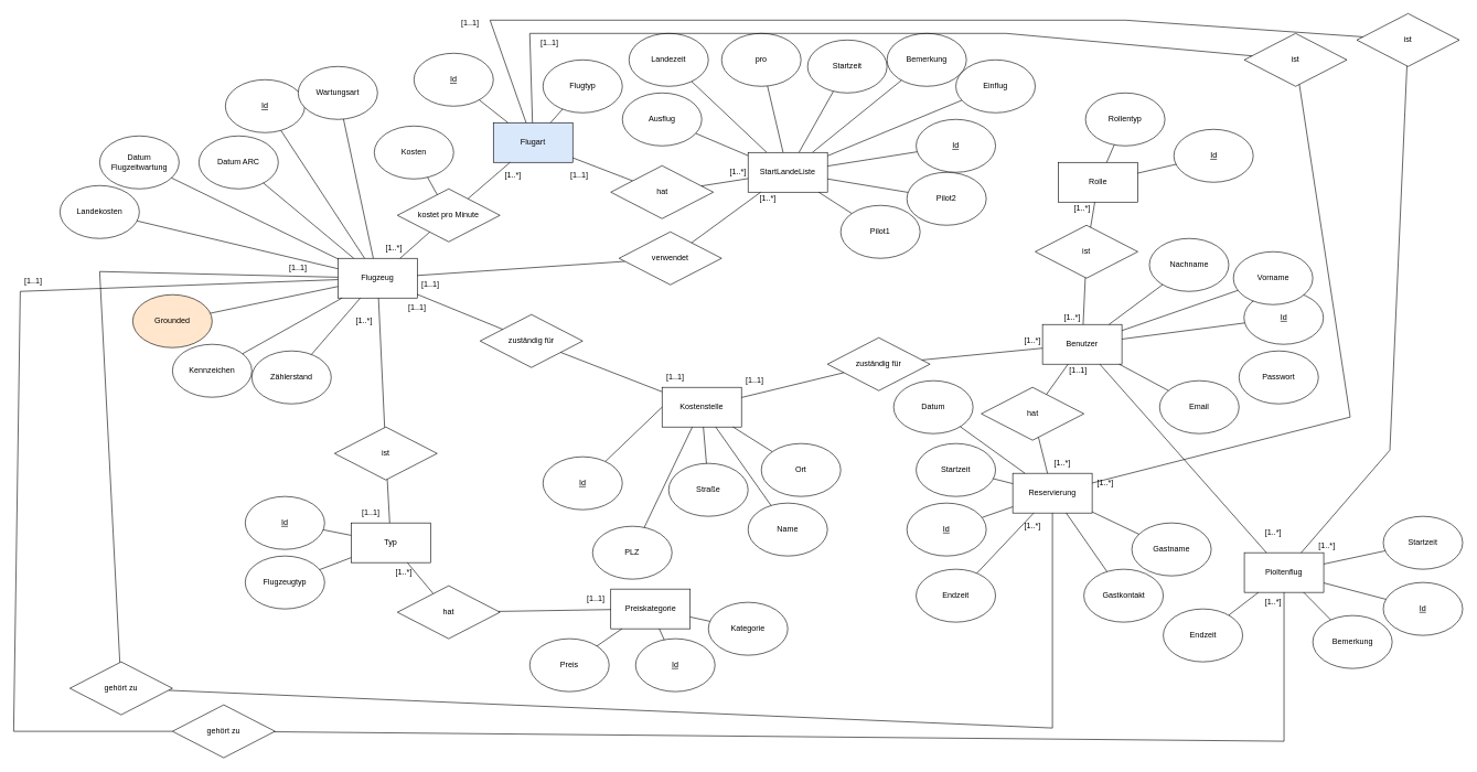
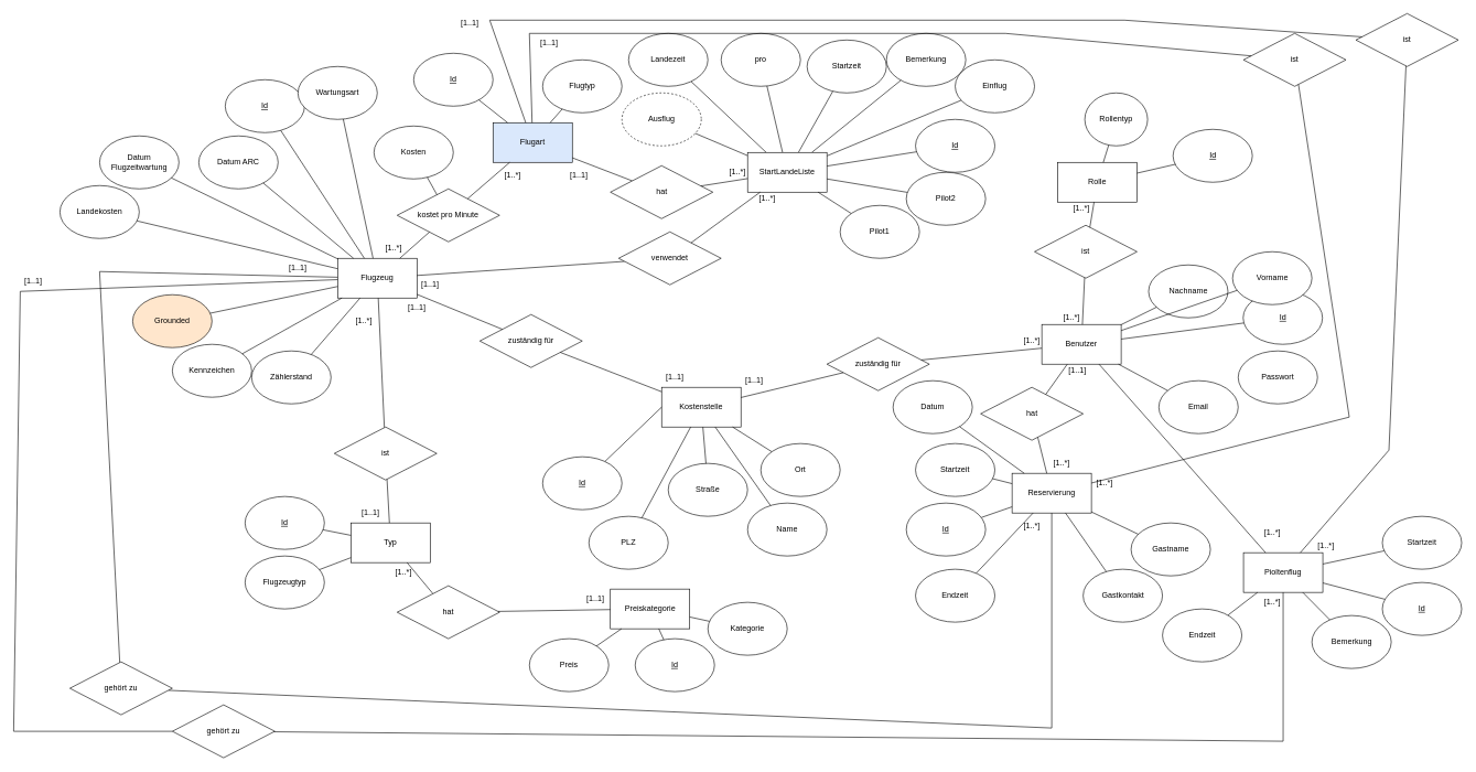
- <mxCell id="49" value="Ausflug" style="ellipse;whiteSpace=wrap;html=1;" parent="1" vertex="1"><mxGeometry x="940" y="140" width="120" height="80" as="geometry" /></mxCell>
+ <mxCell id="49" value="Ausflug" style="ellipse;whiteSpace=wrap;html=1;dashed=1;" parent="1" vertex="1"><mxGeometry x="940" y="140" width="120" height="80" as="geometry" /></mxCell>
- <mxCell id="54" value="Rollentyp" style="ellipse;whiteSpace=wrap;html=1;" parent="1" vertex="1"><mxGeometry x="1640" y="140" width="120" height="80" as="geometry" /></mxCell>
+ <mxCell id="54" value="Rollentyp" style="ellipse;whiteSpace=wrap;html=1;" parent="1" vertex="1"><mxGeometry x="1640" y="140" width="95" height="80" as="geometry" /></mxCell>
- <mxCell id="27" value="Nachname" style="ellipse;whiteSpace=wrap;html=1;" parent="1" vertex="1"><mxGeometry x="1736.5" y="360" width="120" height="80" as="geometry" /></mxCell>
+ <mxCell id="27" value="Nachname" style="ellipse;whiteSpace=wrap;html=1;" parent="1" vertex="1"><mxGeometry x="1736.5" y="400" width="120" height="80" as="geometry" /></mxCell>
- <mxCell id="18" value="PLZ" style="ellipse;whiteSpace=wrap;html=1;" parent="1" vertex="1"><mxGeometry x="895" y="795" width="120" height="80" as="geometry" /></mxCell>
+ <mxCell id="18" value="PLZ" style="ellipse;whiteSpace=wrap;html=1;" parent="1" vertex="1"><mxGeometry x="890" y="780" width="120" height="80" as="geometry" /></mxCell>
